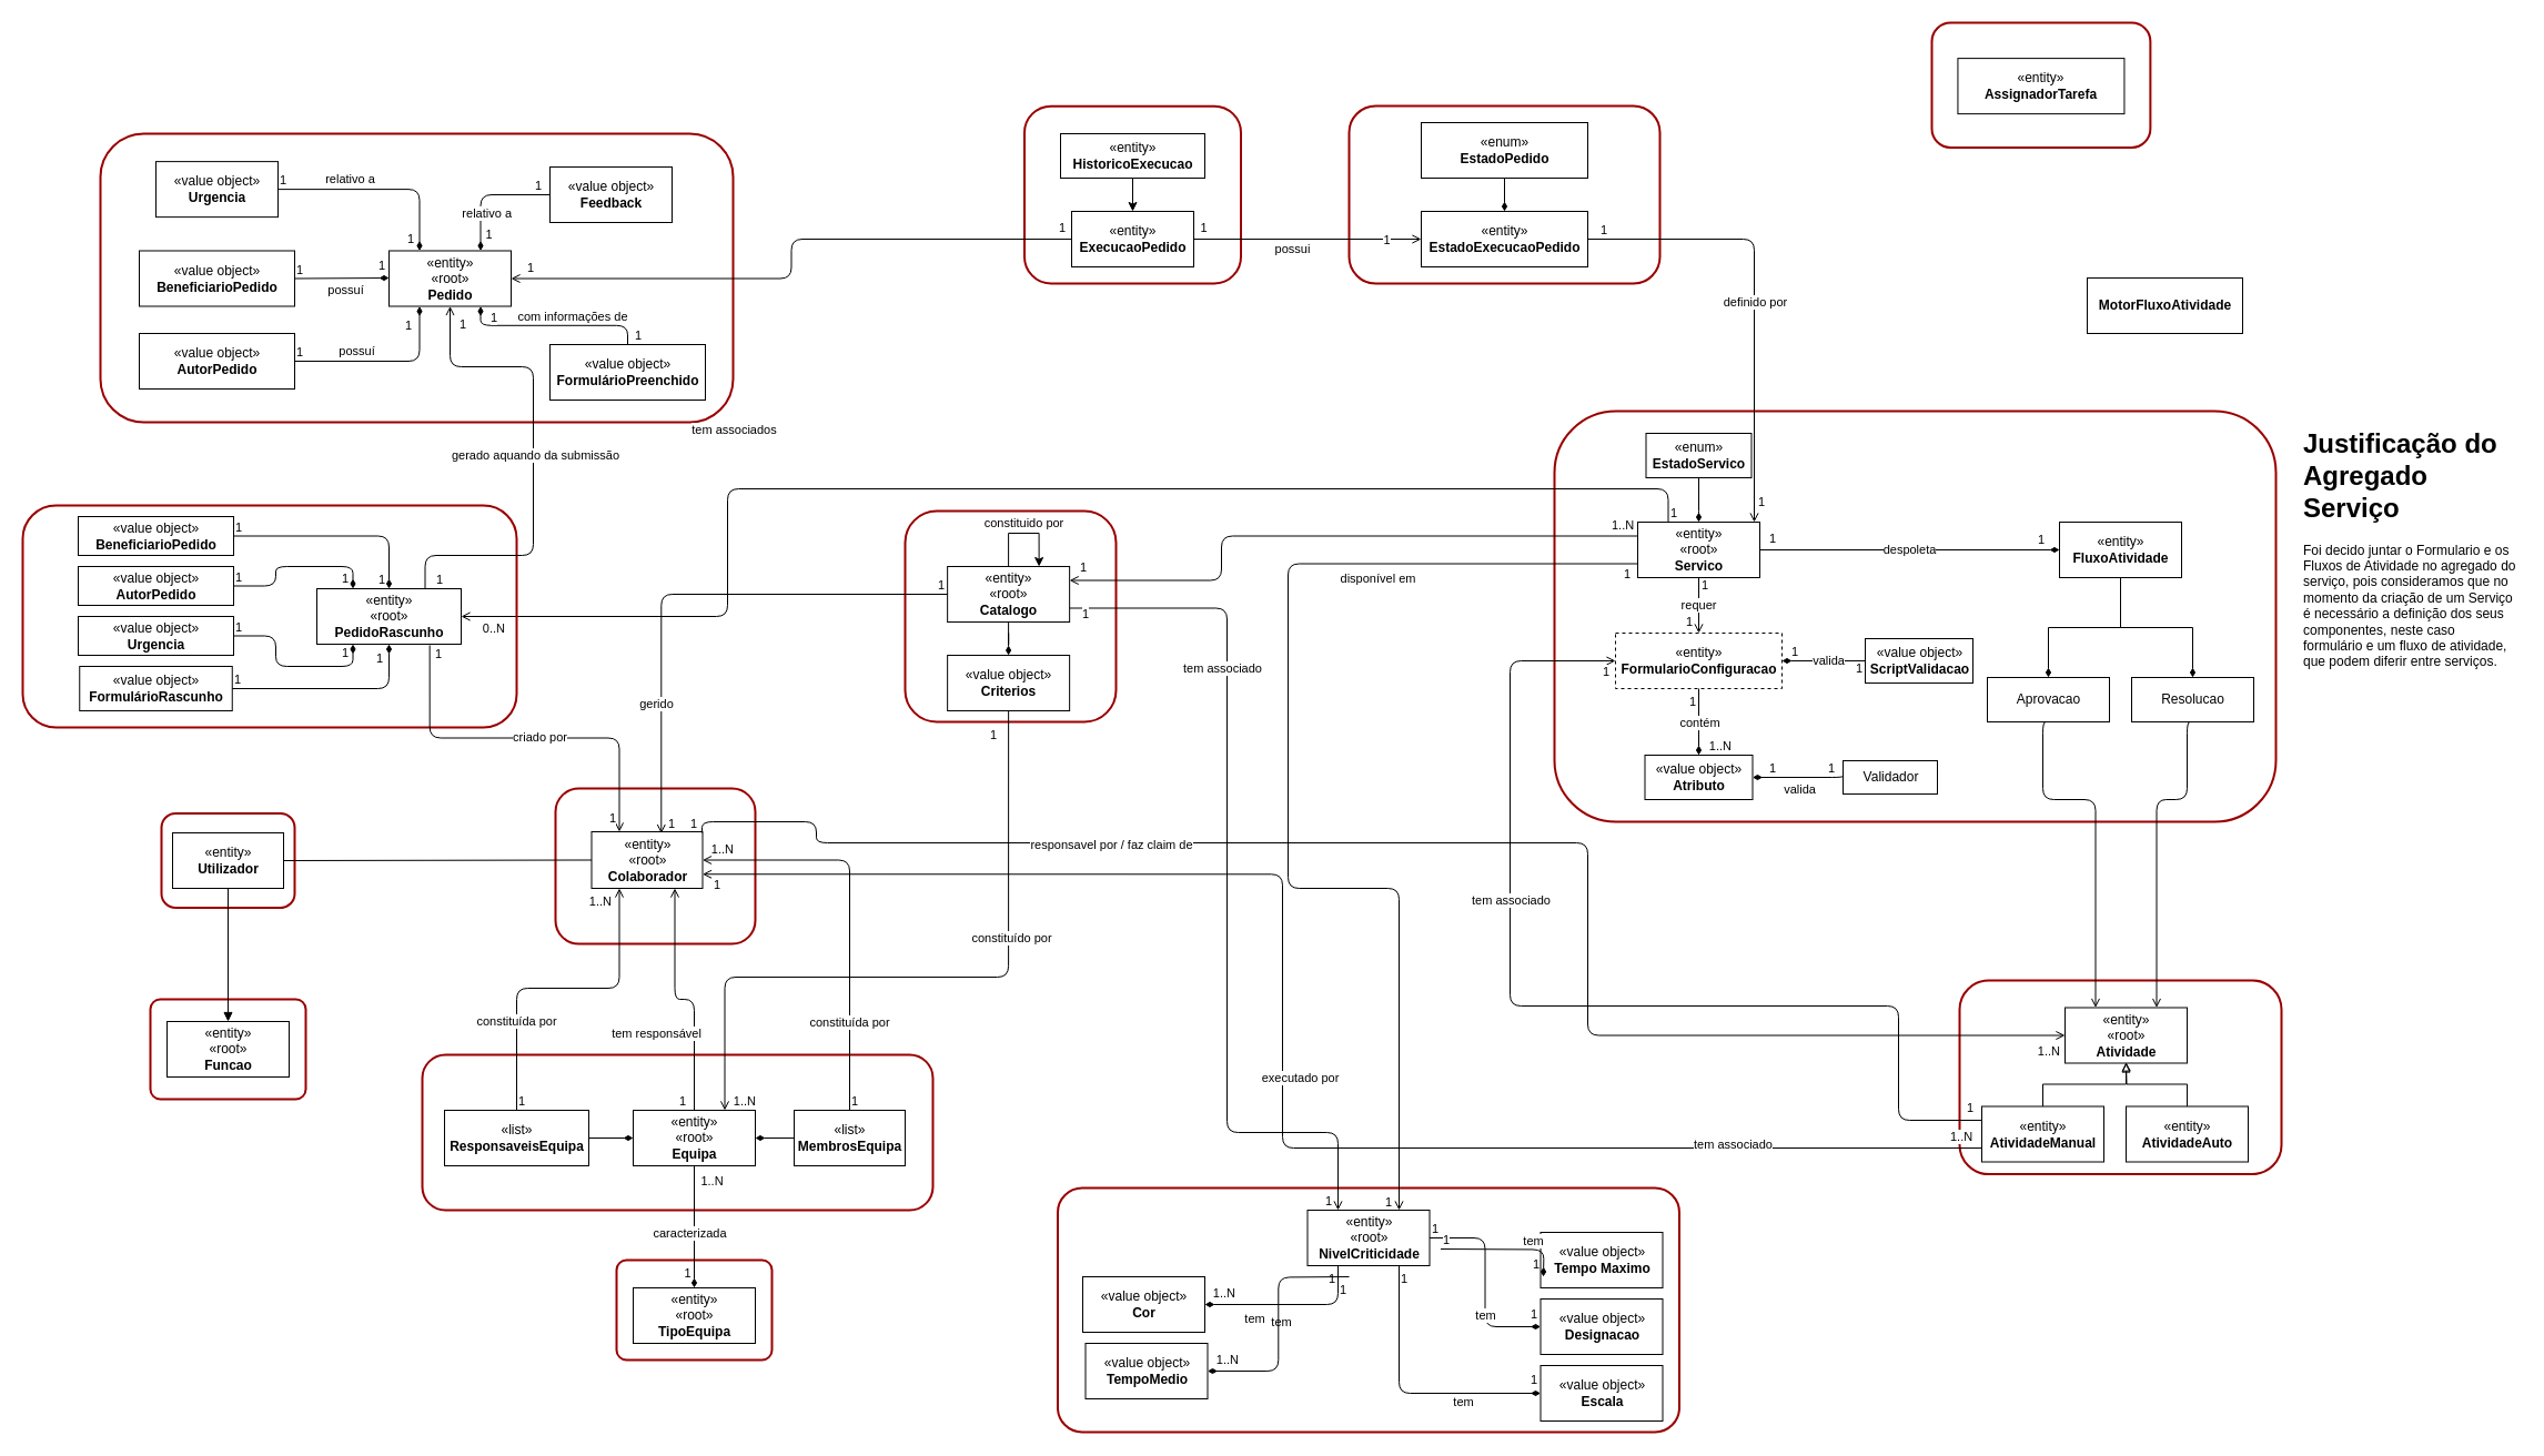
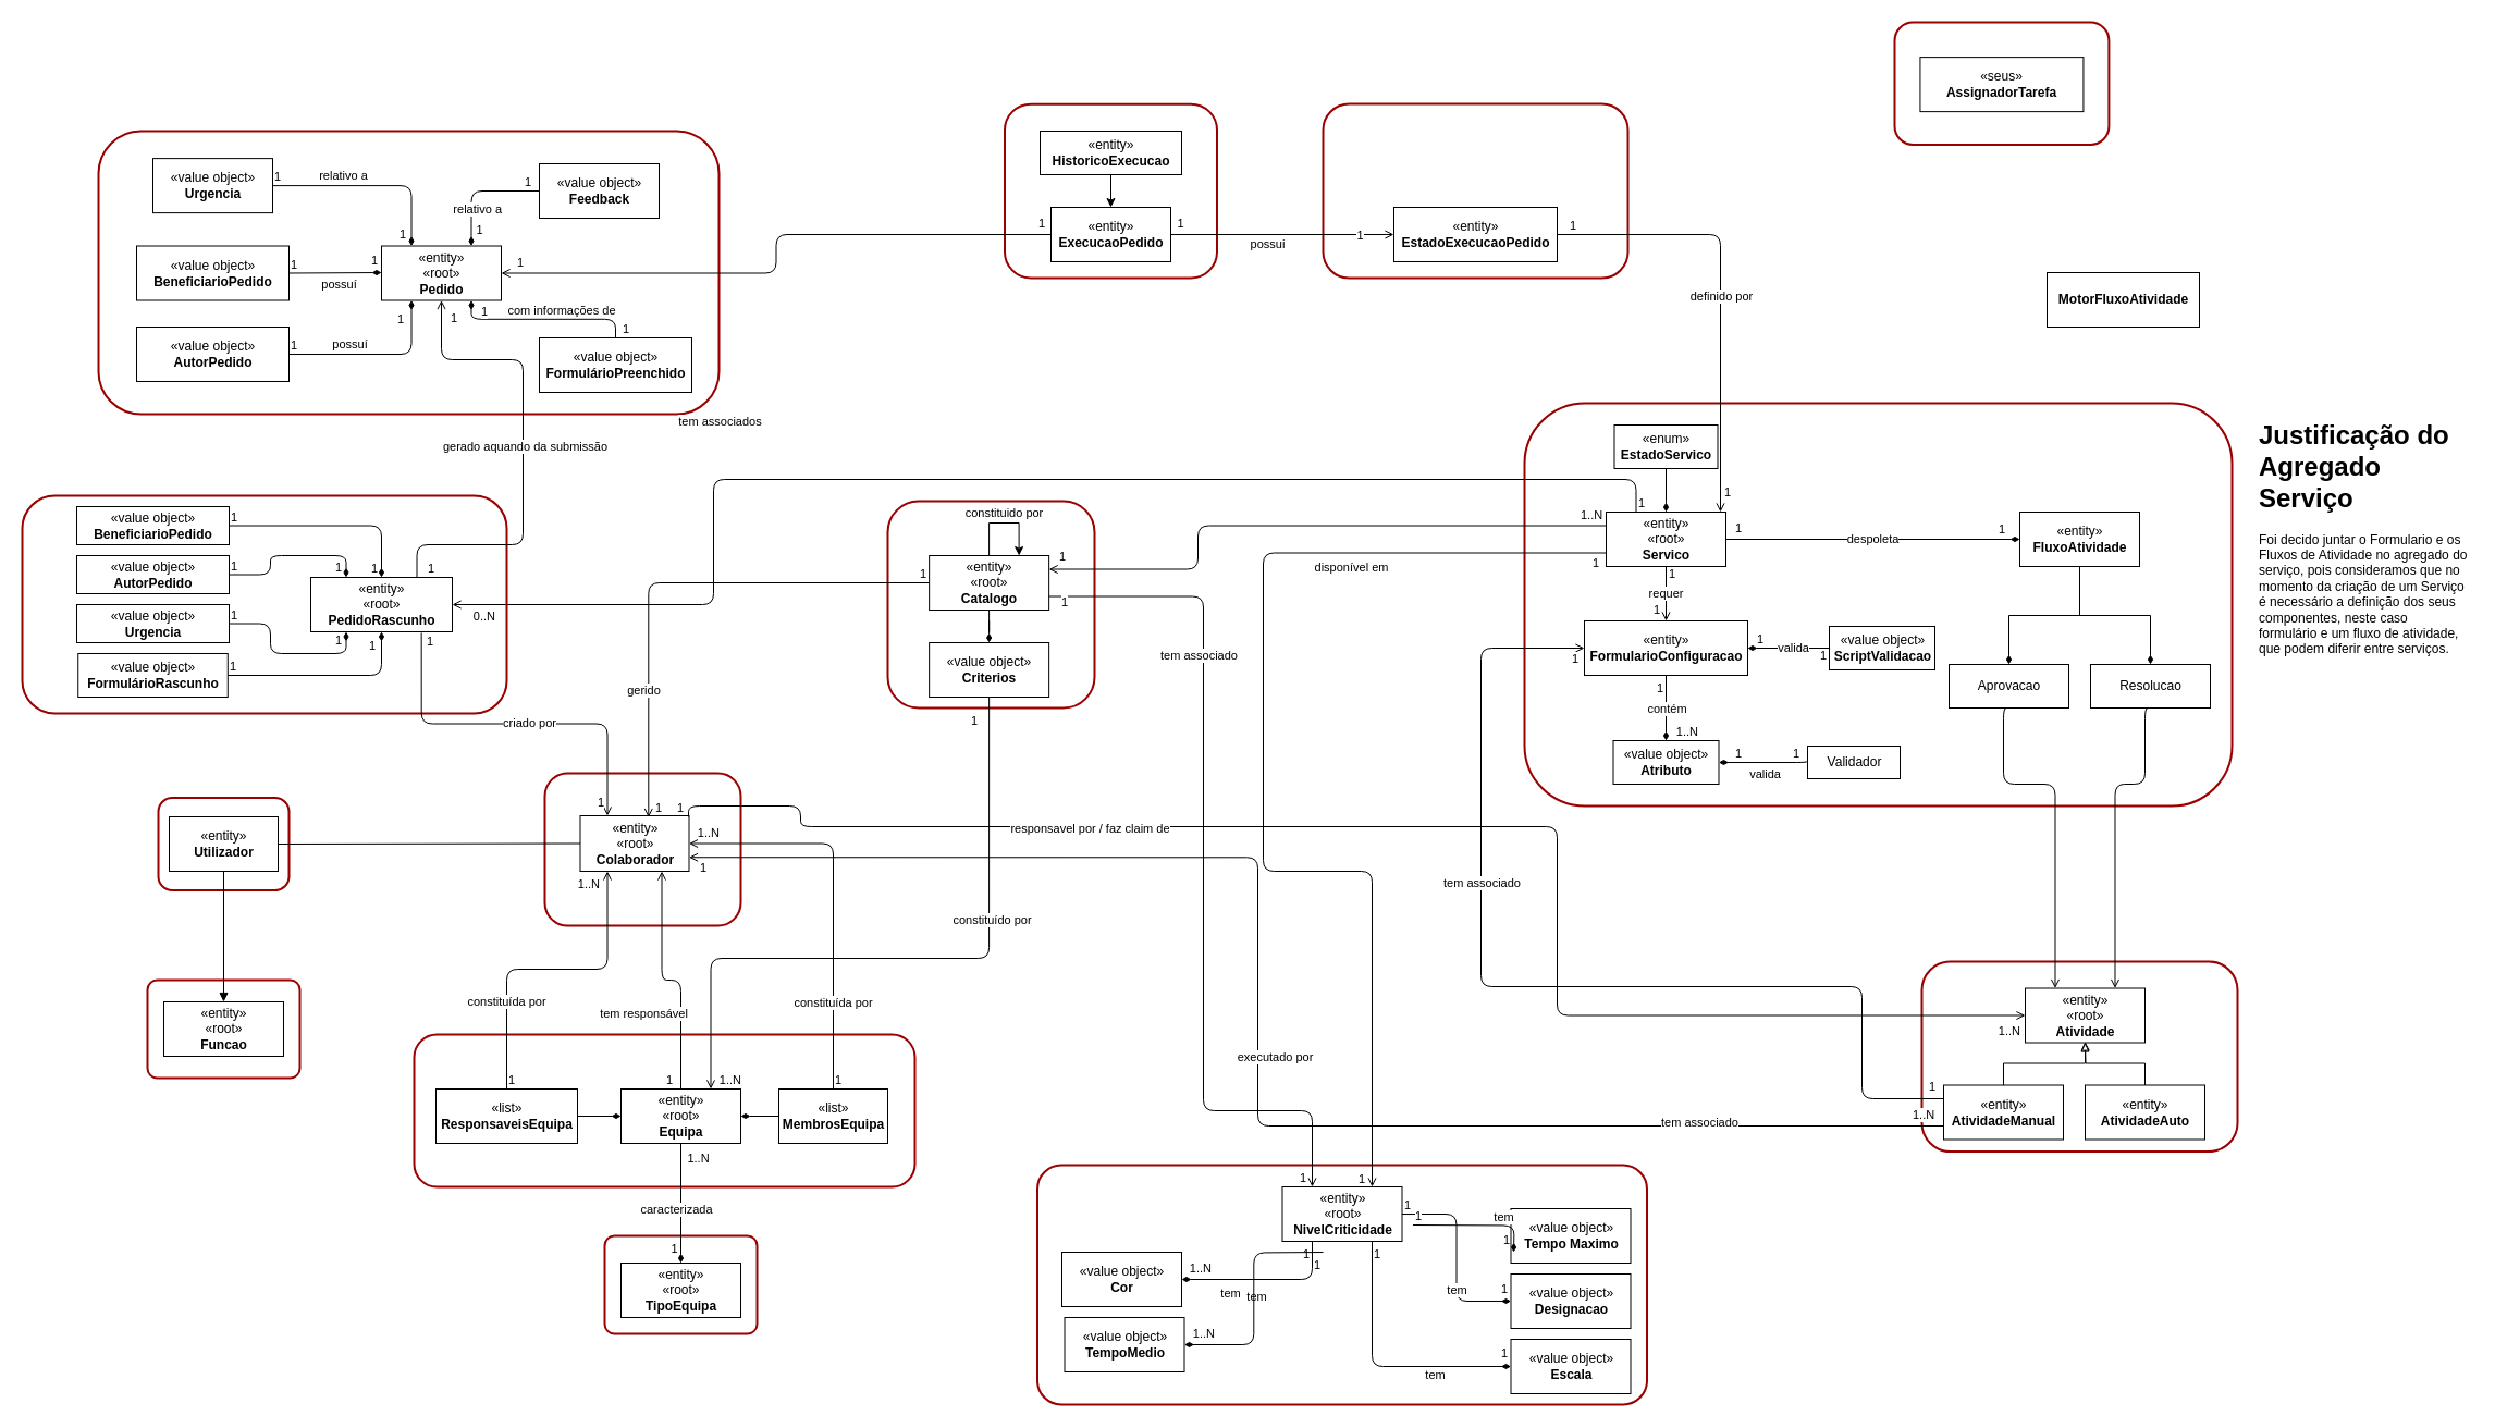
- <mxCell id="201" value="«entity»&lt;br&gt;&lt;b&gt;AssignadorTarefa&lt;/b&gt;" style="html=1;" parent="1" vertex="1"><mxGeometry x="1763.44" y="52.12" width="150" height="50" as="geometry" /></mxCell>
+ <mxCell id="201" value="«seus»&lt;br&gt;&lt;b&gt;AssignadorTarefa&lt;/b&gt;" style="html=1;" parent="1" vertex="1"><mxGeometry x="1763.44" y="52.12" width="150" height="50" as="geometry" /></mxCell>
- <mxCell id="133" value="«enum»&lt;br&gt;&lt;b&gt;EstadoPedido&lt;/b&gt;" style="html=1;" parent="1" vertex="1"><mxGeometry x="1280" y="110" width="150" height="50" as="geometry" /></mxCell>
- <mxCell id="54" style="edgeStyle=orthogonalEdgeStyle;rounded=0;orthogonalLoop=1;jettySize=auto;html=1;entryX=0.5;entryY=0;entryDx=0;entryDy=0;exitX=0.5;exitY=1;exitDx=0;exitDy=0;endArrow=diamondThin;endFill=1;" parent="1" source="133" target="53" edge="1"><mxGeometry relative="1" as="geometry"><mxPoint x="1355" y="130" as="sourcePoint" /></mxGeometry></mxCell>
- <mxCell id="29" value="«entity»&lt;br&gt;&lt;b&gt;FormularioConfiguracao&lt;/b&gt;" style="html=1;dashed=1;" parent="1" vertex="1"><mxGeometry x="1455" y="570" width="150" height="50" as="geometry" /></mxCell>
+ <mxCell id="29" value="«entity»&lt;br&gt;&lt;b&gt;FormularioConfiguracao&lt;/b&gt;" style="html=1;" parent="1" vertex="1"><mxGeometry x="1455" y="570" width="150" height="50" as="geometry" /></mxCell>
